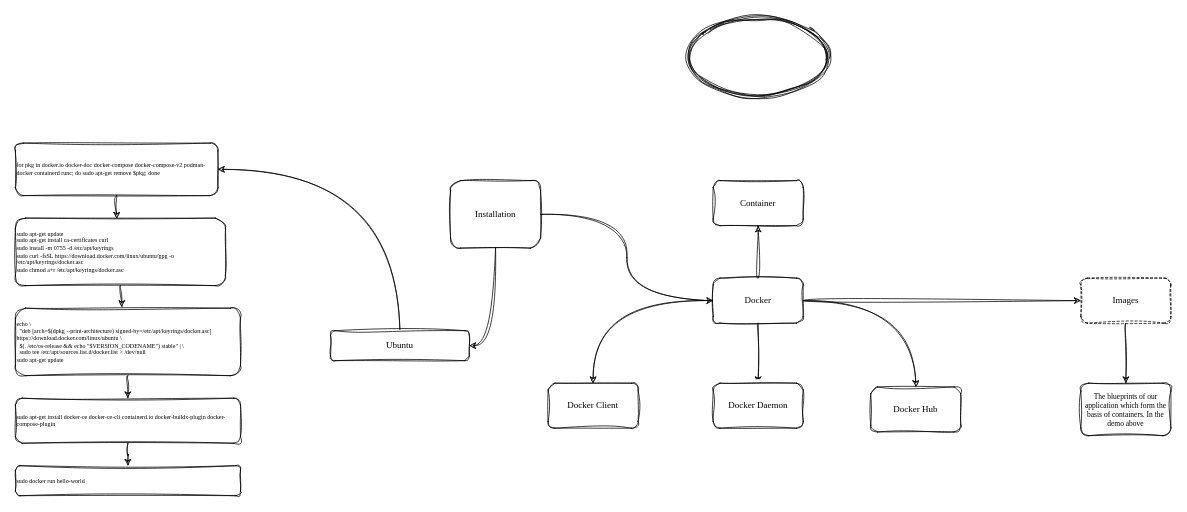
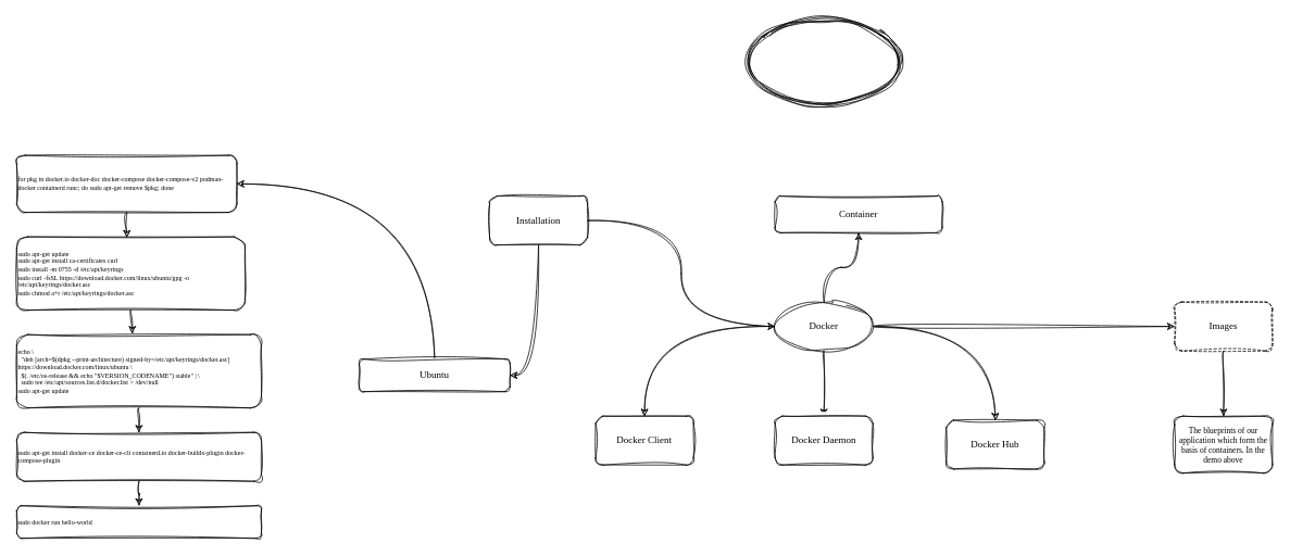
- <mxCell id="8" value="Container" style="rounded=1;whiteSpace=wrap;html=1;glass=0;sketch=1;jiggle=2;curveFitting=1;strokeColor=default;align=center;verticalAlign=middle;fontFamily=Comic Sans MS;fontSize=12;fontColor=default;fillColor=default;gradientColor=none;" vertex="1" parent="1"><mxGeometry x="950" y="240" width="120" height="60" as="geometry" /></mxCell>
+ <mxCell id="8" value="Container" style="rounded=1;whiteSpace=wrap;html=1;glass=0;sketch=1;jiggle=2;curveFitting=1;strokeColor=default;align=center;verticalAlign=middle;fontFamily=Comic Sans MS;fontSize=12;fontColor=default;fillColor=default;gradientColor=none;" vertex="1" parent="1"><mxGeometry x="950" y="240" width="205" height="45" as="geometry" /></mxCell>
- <mxCell id="13" value="Installation" style="rounded=1;whiteSpace=wrap;html=1;glass=0;strokeColor=default;align=center;verticalAlign=middle;fontFamily=Comic Sans MS;fontSize=12;fontColor=default;fillColor=default;gradientColor=none;sketch=1;curveFitting=1;jiggle=2;" vertex="1" parent="1"><mxGeometry x="600" y="240" width="120" height="90" as="geometry" /></mxCell>
+ <mxCell id="13" value="Installation" style="rounded=1;whiteSpace=wrap;html=1;glass=0;strokeColor=default;align=center;verticalAlign=middle;fontFamily=Comic Sans MS;fontSize=12;fontColor=default;fillColor=default;gradientColor=none;sketch=1;curveFitting=1;jiggle=2;" vertex="1" parent="1"><mxGeometry x="600" y="240" width="120" height="60" as="geometry" /></mxCell>
- <mxCell id="7" value="Docker" style="rounded=1;whiteSpace=wrap;html=1;glass=0;sketch=1;jiggle=2;curveFitting=1;strokeColor=default;align=center;verticalAlign=middle;fontFamily=Comic Sans MS;fontSize=12;fontColor=default;fillColor=default;gradientColor=none;" vertex="1" parent="1"><mxGeometry x="950" y="370" width="120" height="60" as="geometry" /></mxCell>
+ <mxCell id="7" value="Docker" style="ellipse;whiteSpace=wrap;html=1;glass=0;sketch=1;jiggle=2;curveFitting=1;strokeColor=default;align=center;verticalAlign=middle;fontFamily=Comic Sans MS;fontSize=12;fontColor=default;fillColor=default;gradientColor=none;" vertex="1" parent="1"><mxGeometry x="950" y="370" width="120" height="60" as="geometry" /></mxCell>
